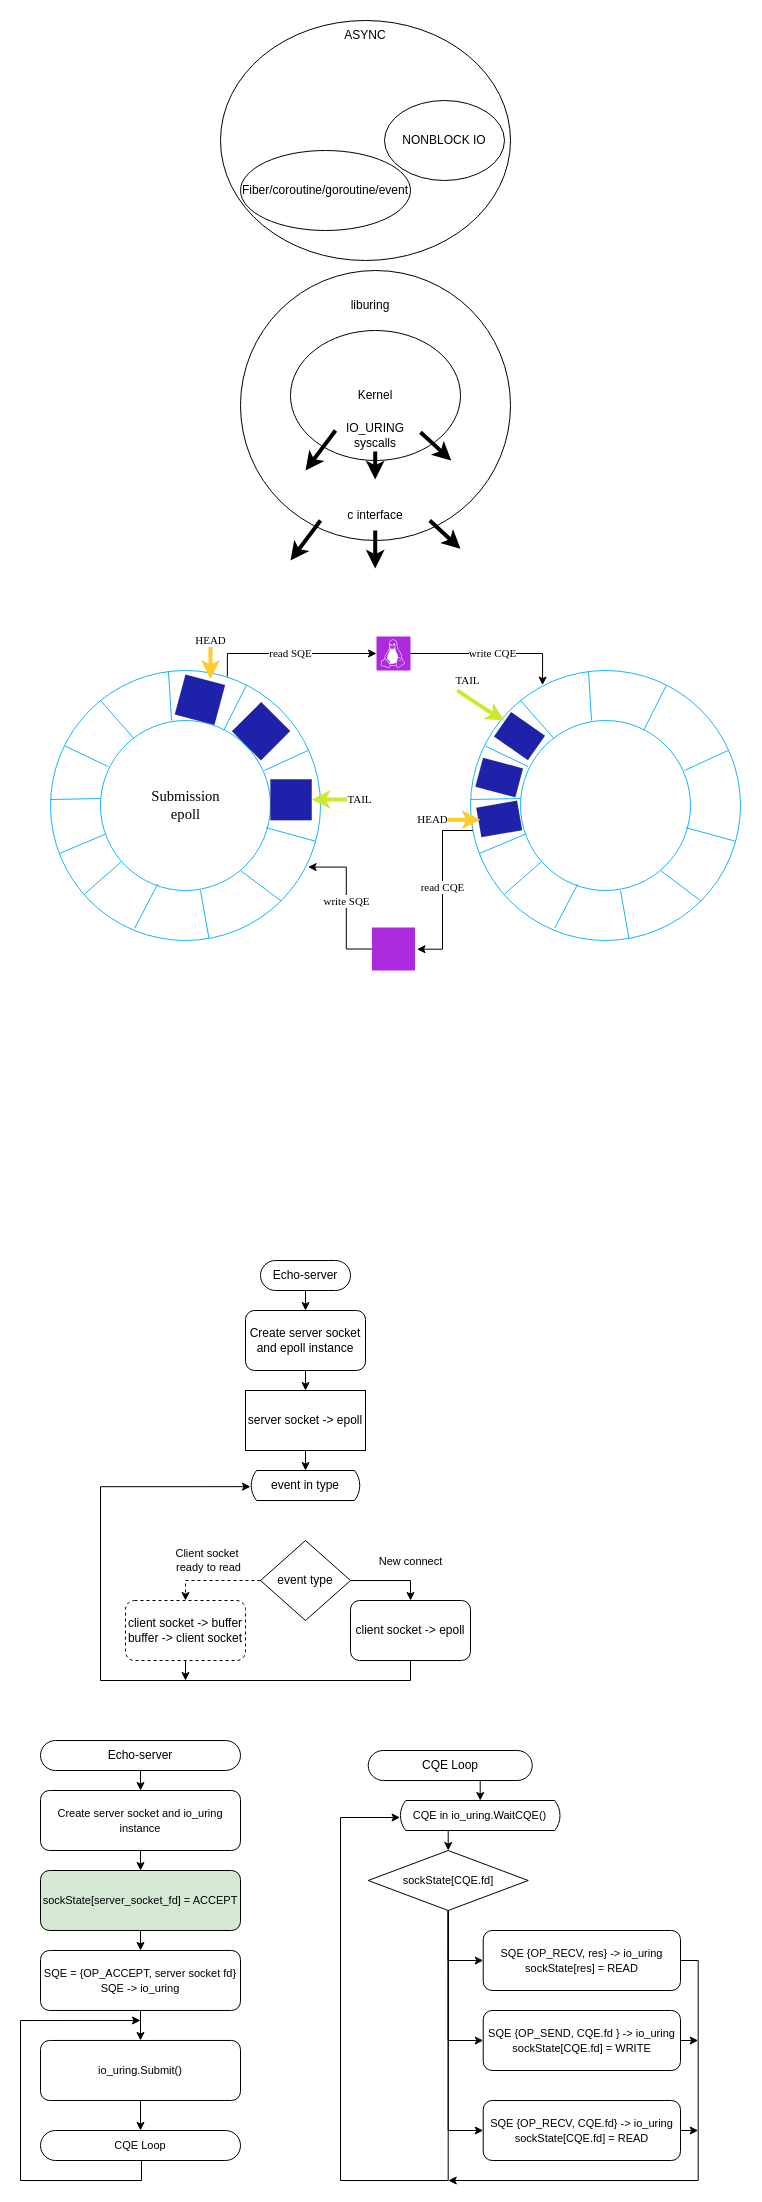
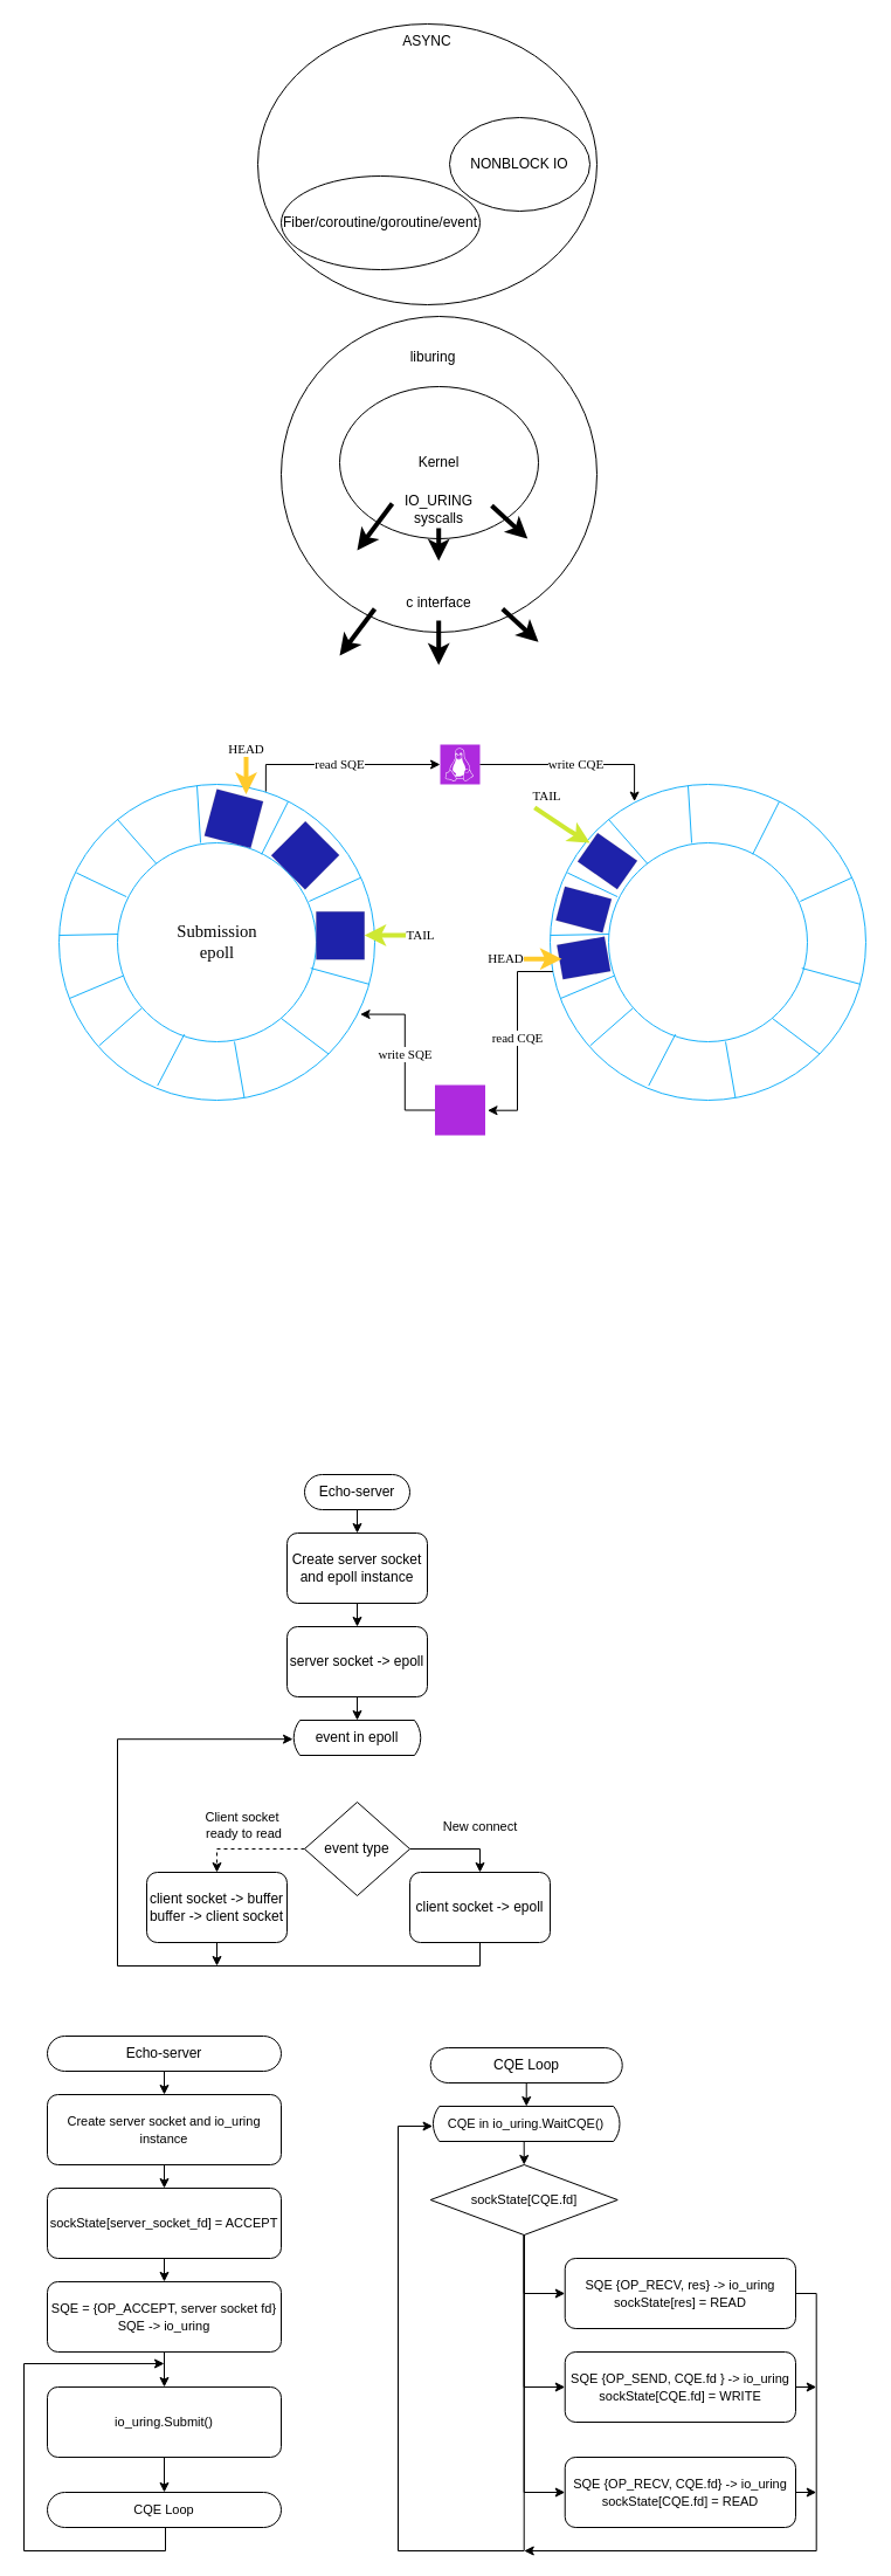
- <mxCell id="66" value="server socket -&amp;gt; epoll" style="whiteSpace=wrap;html=1;rounded=0;" vertex="1" parent="1"><mxGeometry x="245" y="1390" width="120" height="60" as="geometry" /></mxCell>
+ <mxCell id="66" value="server socket -&amp;gt; epoll" style="rounded=1;whiteSpace=wrap;html=1;" vertex="1" parent="1"><mxGeometry x="245" y="1390" width="120" height="60" as="geometry" /></mxCell>
- <mxCell id="67" value="event in type" style="html=1;dashed=0;whiteSpace=wrap;shape=mxgraph.dfd.loop" vertex="1" parent="1"><mxGeometry x="250" y="1470" width="110" height="30" as="geometry" /></mxCell>
+ <mxCell id="67" value="event in epoll" style="html=1;dashed=0;whiteSpace=wrap;shape=mxgraph.dfd.loop" vertex="1" parent="1"><mxGeometry x="250" y="1470" width="110" height="30" as="geometry" /></mxCell>
- <mxCell id="73" value="&lt;div&gt;client socket -&amp;gt; buffer&lt;/div&gt;&lt;div&gt;buffer -&amp;gt; client socket&lt;/div&gt;" style="rounded=1;whiteSpace=wrap;html=1;dashed=1;" vertex="1" parent="1"><mxGeometry x="125" y="1600" width="120" height="60" as="geometry" /></mxCell>
+ <mxCell id="73" value="&lt;div&gt;client socket -&amp;gt; buffer&lt;/div&gt;&lt;div&gt;buffer -&amp;gt; client socket&lt;/div&gt;" style="rounded=1;whiteSpace=wrap;html=1;" vertex="1" parent="1"><mxGeometry x="125" y="1600" width="120" height="60" as="geometry" /></mxCell>
- <mxCell id="85" value="&lt;font style=&quot;font-size: 11px;&quot;&gt;CQE in io_uring.WaitCQE()&lt;/font&gt;" style="html=1;dashed=0;whiteSpace=wrap;shape=mxgraph.dfd.loop" vertex="1" parent="1"><mxGeometry x="399.23" y="1800" width="161" height="30" as="geometry" /></mxCell>
+ <mxCell id="85" value="&lt;font style=&quot;font-size: 11px;&quot;&gt;CQE in io_uring.WaitCQE()&lt;/font&gt;" style="html=1;dashed=0;whiteSpace=wrap;shape=mxgraph.dfd.loop" vertex="1" parent="1"><mxGeometry x="369.23" y="1800" width="161" height="30" as="geometry" /></mxCell>
- <mxCell id="99" value="&lt;font style=&quot;font-size: 11px;&quot;&gt;sockState[server_socket_fd] = ACCEPT&lt;/font&gt;" style="rounded=1;whiteSpace=wrap;html=1;fillColor=#d5e8d4;" vertex="1" parent="1"><mxGeometry x="40" y="1870" width="200" height="60" as="geometry" /></mxCell>
+ <mxCell id="99" value="&lt;font style=&quot;font-size: 11px;&quot;&gt;sockState[server_socket_fd] = ACCEPT&lt;/font&gt;" style="rounded=1;whiteSpace=wrap;html=1;" vertex="1" parent="1"><mxGeometry x="40" y="1870" width="200" height="60" as="geometry" /></mxCell>
